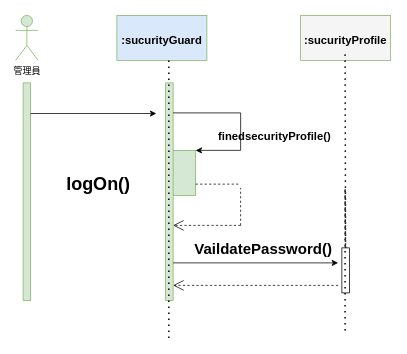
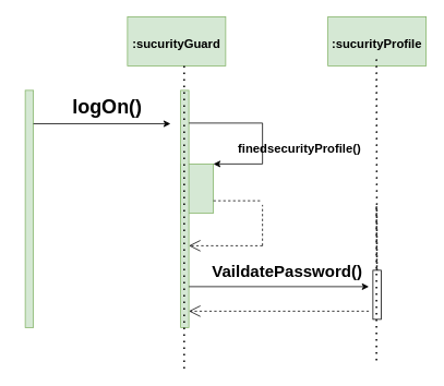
- <mxCell id="4" value="管理員" style="shape=umlActor;verticalLabelPosition=bottom;verticalAlign=top;html=1;outlineConnect=0;fillColor=#d5e8d4;strokeColor=#82b366;" parent="1" vertex="1"><mxGeometry x="20" y="20" width="30" height="60" as="geometry" /></mxCell>
- <mxCell id="6" value="&lt;font style=&quot;font-size: 15px;&quot;&gt;:sucurityGuard&lt;/font&gt;" style="rounded=0;whiteSpace=wrap;html=1;fillColor=#dae8fc;strokeColor=#82b366;fontSize=20;fontStyle=1;" parent="1" vertex="1"><mxGeometry x="155" y="20" width="120" height="60" as="geometry" /></mxCell>
+ <mxCell id="6" value="&lt;font style=&quot;font-size: 15px;&quot;&gt;:sucurityGuard&lt;/font&gt;" style="rounded=0;whiteSpace=wrap;html=1;fillColor=#d5e8d4;strokeColor=#82b366;fontSize=20;fontStyle=1" parent="1" vertex="1"><mxGeometry x="155" y="20" width="120" height="60" as="geometry" /></mxCell>
- <mxCell id="9" value="&lt;font style=&quot;font-size: 15px;&quot;&gt;:sucurityProfile&lt;/font&gt;" style="rounded=0;whiteSpace=wrap;html=1;fillColor=#f5f5f5;strokeColor=#82b366;fontSize=20;fontStyle=1;" vertex="1" parent="1"><mxGeometry x="400" y="20" width="120" height="60" as="geometry" /></mxCell>
+ <mxCell id="9" value="&lt;font style=&quot;font-size: 15px;&quot;&gt;:sucurityProfile&lt;/font&gt;" style="rounded=0;whiteSpace=wrap;html=1;fillColor=#d5e8d4;strokeColor=#82b366;fontSize=20;fontStyle=1" vertex="1" parent="1"><mxGeometry x="400" y="20" width="120" height="60" as="geometry" /></mxCell>
- <mxCell id="8" value="logOn()" style="text;strokeColor=none;fillColor=none;html=1;fontSize=24;fontStyle=1;verticalAlign=middle;align=center;" parent="1" vertex="1"><mxGeometry x="80" y="225" width="100" height="40" as="geometry" /></mxCell>
+ <mxCell id="8" value="logOn()" style="text;strokeColor=none;fillColor=none;html=1;fontSize=24;fontStyle=1;verticalAlign=middle;align=center;" parent="1" vertex="1"><mxGeometry x="80" y="110" width="100" height="40" as="geometry" /></mxCell>
